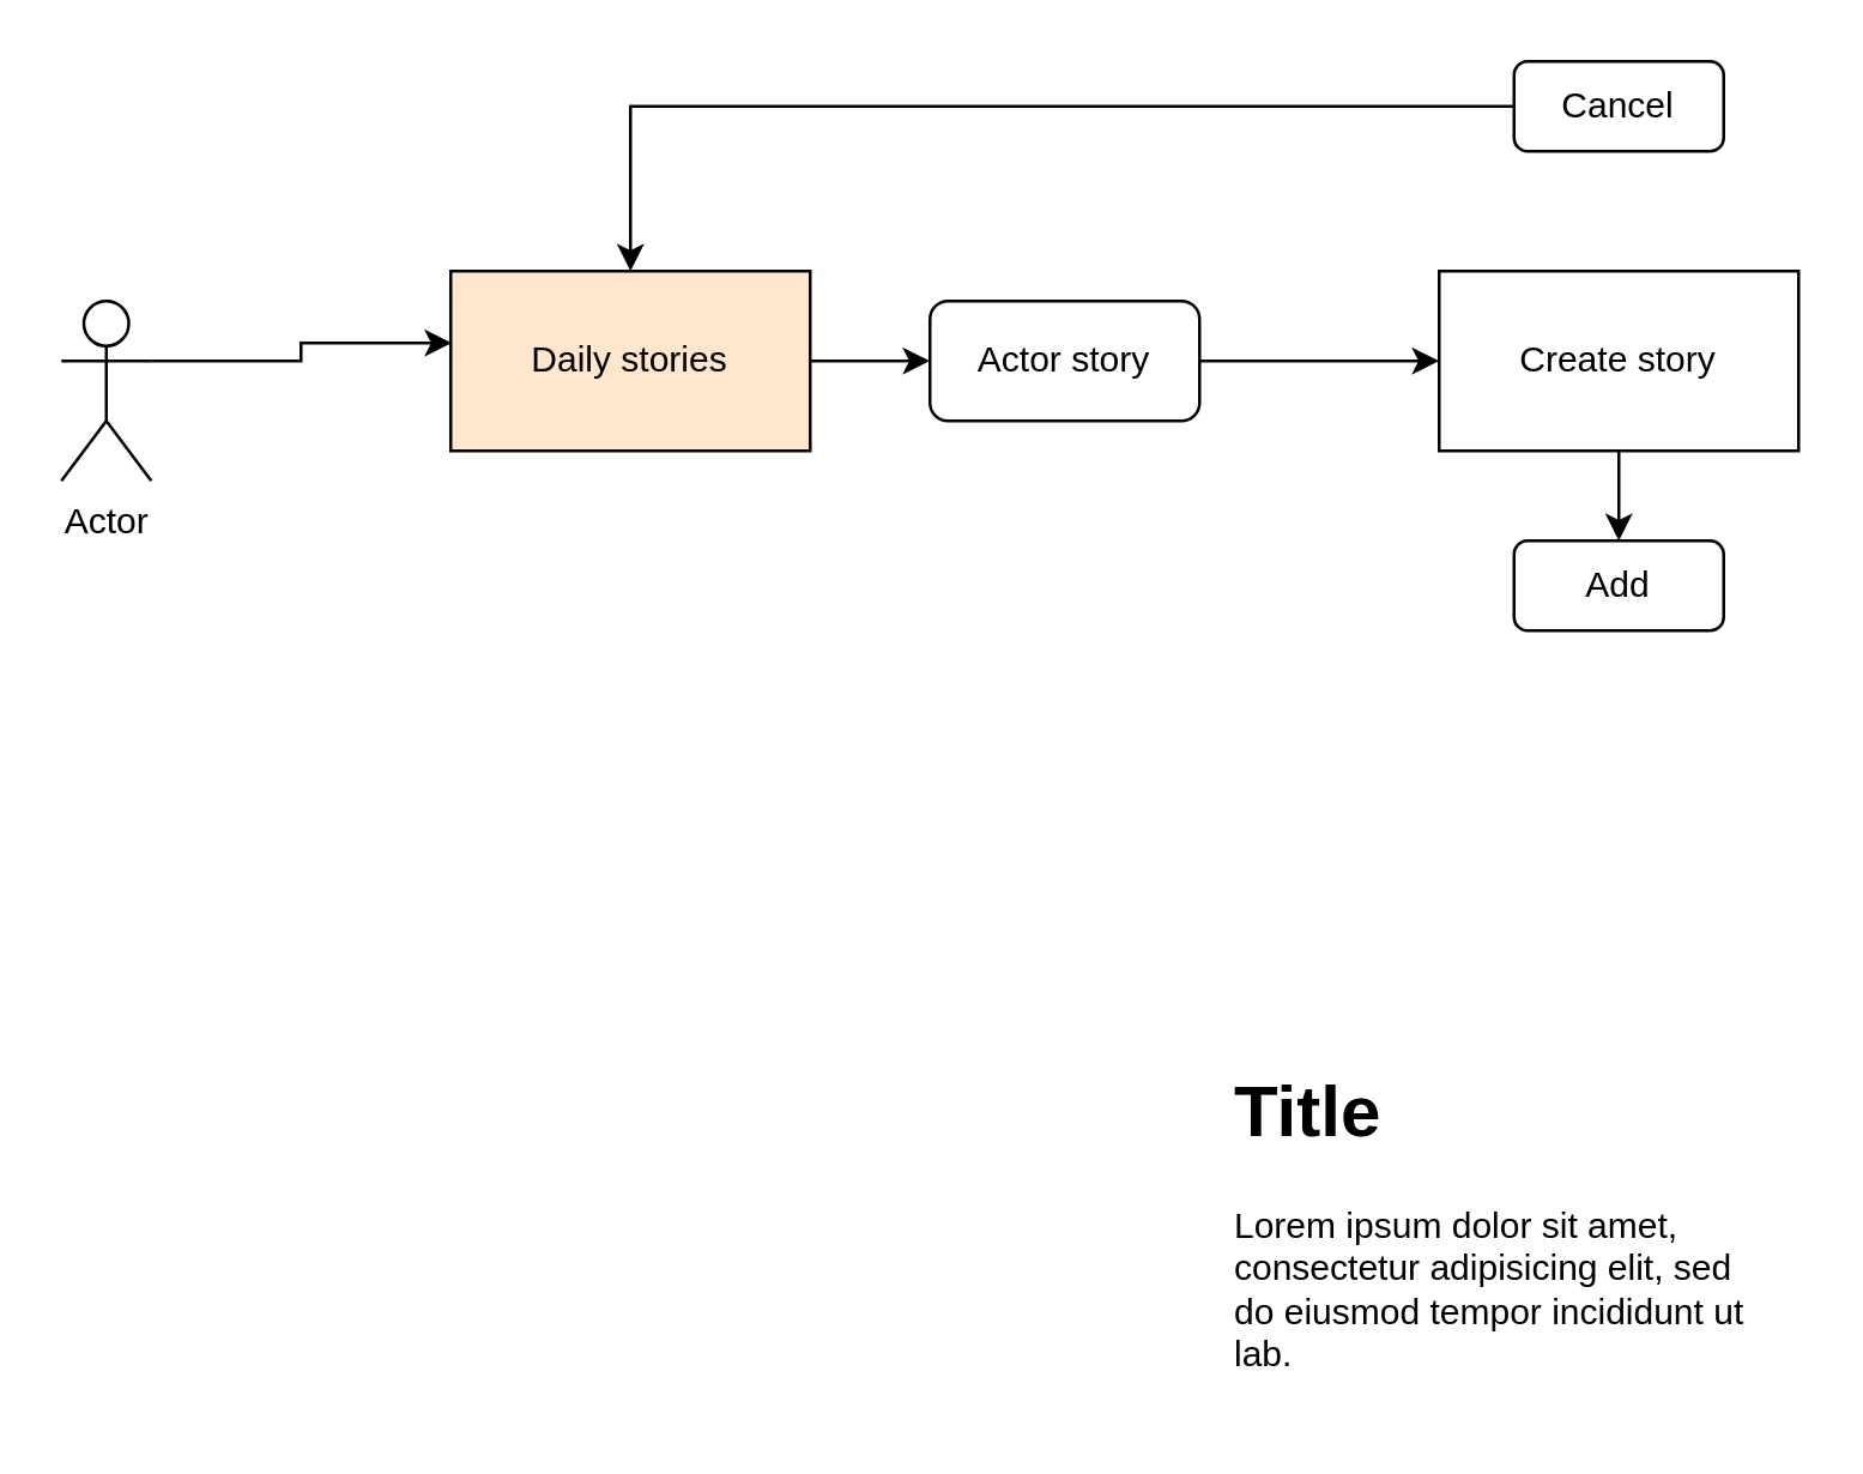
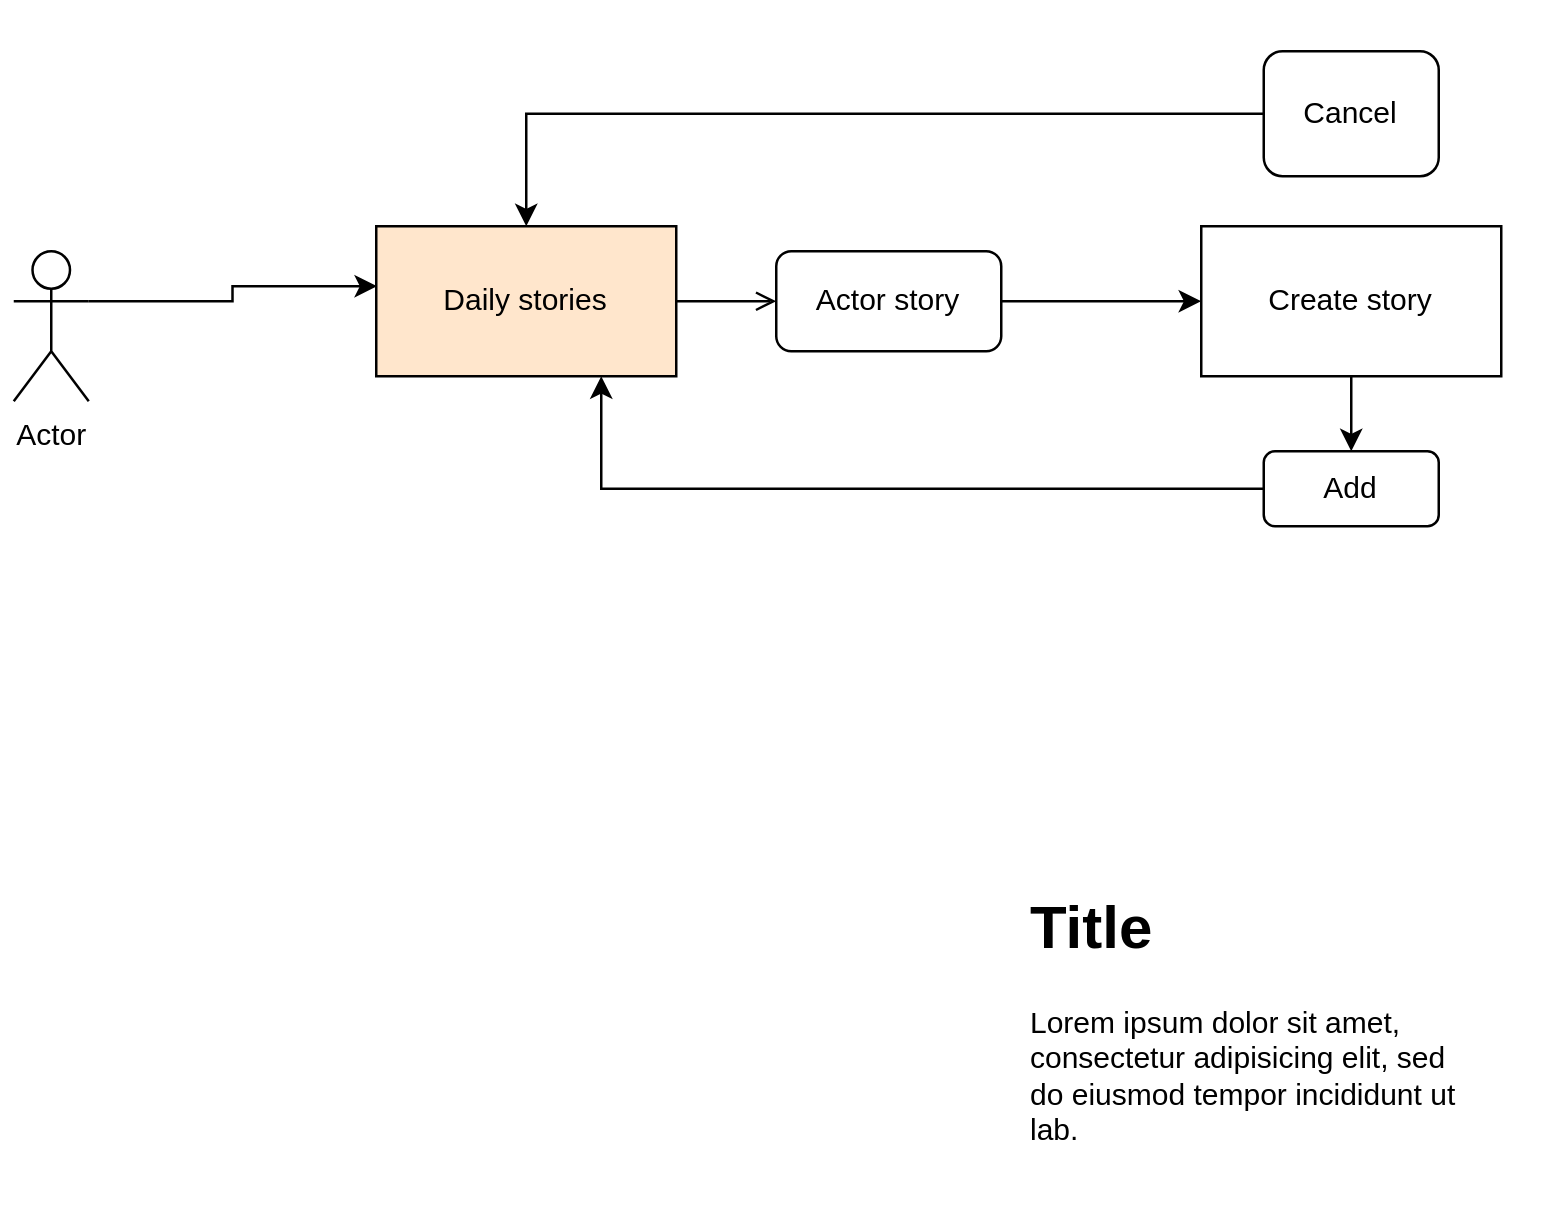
- <mxCell id="12" value="Cancel" style="rounded=1;whiteSpace=wrap;html=1;" vertex="1" parent="1"><mxGeometry x="505" y="20" width="70" height="30" as="geometry" /></mxCell>
+ <mxCell id="12" value="Cancel" style="rounded=1;whiteSpace=wrap;html=1;" vertex="1" parent="1"><mxGeometry x="505" y="20" width="70" height="50" as="geometry" /></mxCell>
- <mxCell id="2" value="" style="edgeStyle=orthogonalEdgeStyle;rounded=0;orthogonalLoop=1;jettySize=auto;html=1;" edge="1" parent="1" source="3" target="7"><mxGeometry relative="1" as="geometry" /></mxCell>
+ <mxCell id="2" value="" style="edgeStyle=orthogonalEdgeStyle;rounded=0;orthogonalLoop=1;jettySize=auto;html=1;endArrow=open;" edge="1" parent="1" source="3" target="7"><mxGeometry relative="1" as="geometry" /></mxCell>
- <mxCell id="4" value="Actor" style="shape=umlActor;verticalLabelPosition=bottom;verticalAlign=top;html=1;outlineConnect=0;" vertex="1" parent="1"><mxGeometry x="20" y="100" width="30" height="60" as="geometry" /></mxCell>
+ <mxCell id="4" value="Actor" style="shape=umlActor;verticalLabelPosition=bottom;verticalAlign=top;html=1;outlineConnect=0;" vertex="1" parent="1"><mxGeometry x="5" y="100" width="30" height="60" as="geometry" /></mxCell>
+ <mxCell id="13" style="edgeStyle=orthogonalEdgeStyle;rounded=0;orthogonalLoop=1;jettySize=auto;html=1;exitX=0;exitY=0.5;exitDx=0;exitDy=0;entryX=0.75;entryY=1;entryDx=0;entryDy=0;" edge="1" parent="1" source="14" target="3"><mxGeometry relative="1" as="geometry" /></mxCell>
